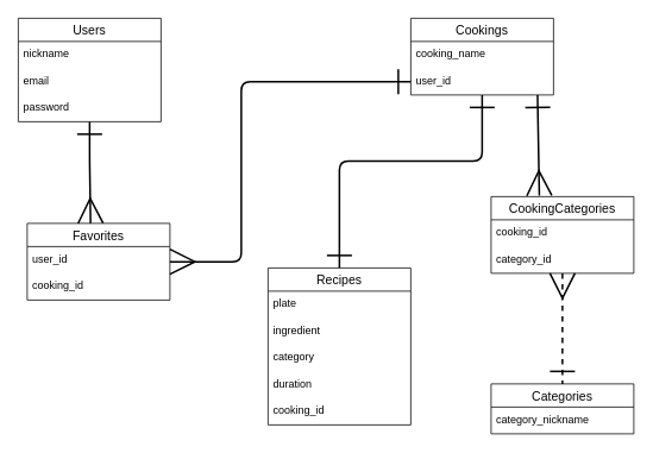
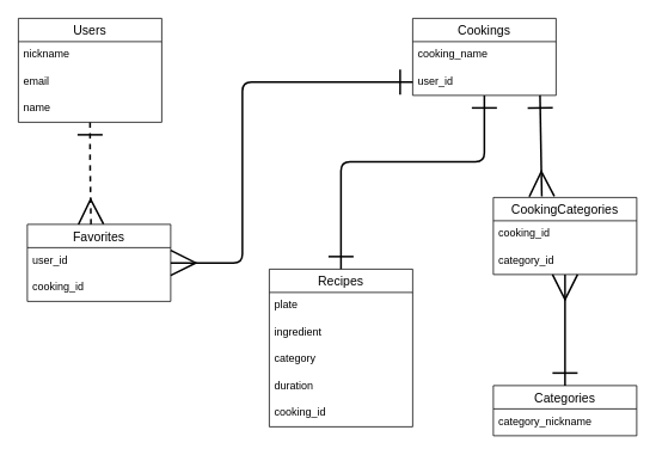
- <mxCell id="5" value="password" style="text;strokeColor=none;fillColor=none;spacingLeft=4;spacingRight=4;overflow=hidden;rotatable=0;points=[[0,0.5],[1,0.5]];portConstraint=eastwest;fontSize=12;" parent="2" vertex="1"><mxGeometry y="86" width="160" height="30" as="geometry" /></mxCell>
+ <mxCell id="5" value="name" style="text;strokeColor=none;fillColor=none;spacingLeft=4;spacingRight=4;overflow=hidden;rotatable=0;points=[[0,0.5],[1,0.5]];portConstraint=eastwest;fontSize=12;" parent="2" vertex="1"><mxGeometry y="86" width="160" height="30" as="geometry" /></mxCell>
- <mxCell id="12" style="edgeStyle=none;html=1;exitX=0.5;exitY=1;exitDx=0;exitDy=0;startArrow=ERone;startFill=0;endArrow=ERmany;endFill=0;startSize=25;endSize=25;strokeWidth=2;entryX=0.444;entryY=0;entryDx=0;entryDy=0;entryPerimeter=0;" parent="1" source="2" target="9" edge="1"><mxGeometry relative="1" as="geometry"><Array as="points"><mxPoint x="100" y="180" /></Array><mxPoint x="20" y="180" as="targetPoint" /></mxGeometry></mxCell>
+ <mxCell id="12" style="edgeStyle=none;html=1;exitX=0.5;exitY=1;exitDx=0;exitDy=0;startArrow=ERone;startFill=0;endArrow=ERmany;endFill=0;startSize=25;endSize=25;strokeWidth=2;entryX=0.444;entryY=0;entryDx=0;entryDy=0;entryPerimeter=0;dashed=1;" parent="1" source="2" target="9" edge="1"><mxGeometry relative="1" as="geometry"><Array as="points"><mxPoint x="100" y="180" /></Array><mxPoint x="20" y="180" as="targetPoint" /></mxGeometry></mxCell>
- <mxCell id="27" value="" style="edgeStyle=none;html=1;strokeWidth=2;endSize=25;startSize=25;endArrow=ERone;endFill=0;entryX=0.5;entryY=0;entryDx=0;entryDy=0;startArrow=ERmany;startFill=0;exitX=0.5;exitY=1;exitDx=0;exitDy=0;exitPerimeter=0;dashed=1;" edge="1" parent="1" source="26" target="21"><mxGeometry relative="1" as="geometry"><mxPoint x="614.08" y="208.968" as="sourcePoint" /><mxPoint x="612.08" y="116" as="targetPoint" /></mxGeometry></mxCell>
+ <mxCell id="27" value="" style="edgeStyle=none;html=1;strokeWidth=2;endSize=25;startSize=25;endArrow=ERone;endFill=0;entryX=0.5;entryY=0;entryDx=0;entryDy=0;startArrow=ERmany;startFill=0;exitX=0.5;exitY=1;exitDx=0;exitDy=0;exitPerimeter=0;" edge="1" parent="1" source="26" target="21"><mxGeometry relative="1" as="geometry"><mxPoint x="614.08" y="208.968" as="sourcePoint" /><mxPoint x="612.08" y="116" as="targetPoint" /></mxGeometry></mxCell>
